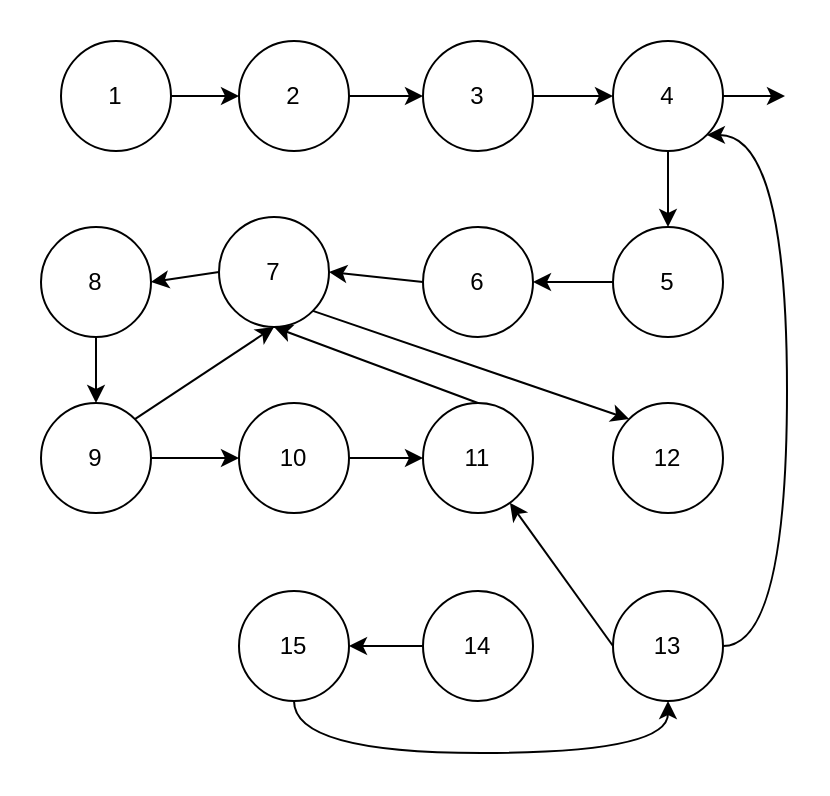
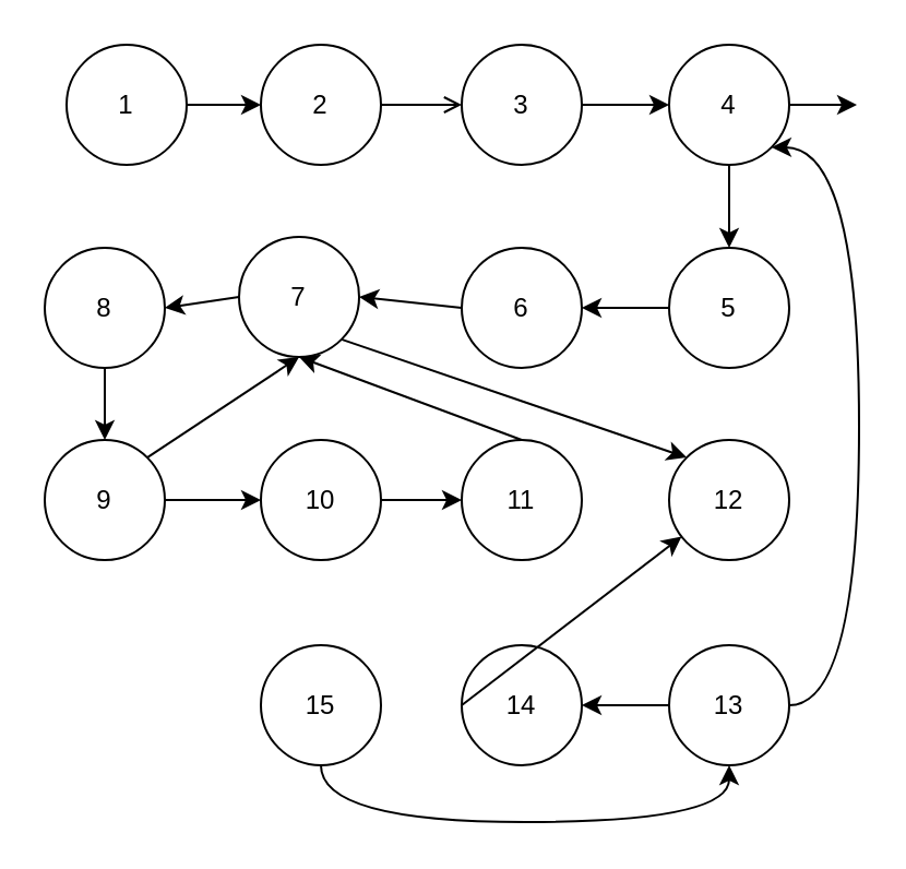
- <mxCell id="20" value="" style="endArrow=classic;html=1;rounded=0;entryX=0;entryY=0.5;entryDx=0;entryDy=0;exitX=1;exitY=0.5;exitDx=0;exitDy=0;" parent="1" source="15" target="6" edge="1"><mxGeometry width="50" height="50" relative="1" as="geometry"><mxPoint x="223" y="245" as="sourcePoint" /><mxPoint x="273" y="195" as="targetPoint" /></mxGeometry></mxCell>
+ <mxCell id="20" value="" style="endArrow=open;html=1;rounded=0;entryX=0;entryY=0.5;entryDx=0;entryDy=0;exitX=1;exitY=0.5;exitDx=0;exitDy=0;" parent="1" source="15" target="6" edge="1"><mxGeometry width="50" height="50" relative="1" as="geometry"><mxPoint x="223" y="245" as="sourcePoint" /><mxPoint x="273" y="195" as="targetPoint" /></mxGeometry></mxCell>
- <mxCell id="17" value="" style="endArrow=classic;html=1;rounded=0;exitX=0;exitY=0.5;exitDx=0;exitDy=0;" parent="1" source="9" target="12" edge="1"><mxGeometry width="50" height="50" relative="1" as="geometry"><mxPoint x="224" y="496" as="sourcePoint" /><mxPoint x="274" y="446" as="targetPoint" /></mxGeometry></mxCell>
+ <mxCell id="17" value="" style="endArrow=classic;html=1;rounded=0;entryX=1;entryY=0.5;entryDx=0;entryDy=0;exitX=0;exitY=0.5;exitDx=0;exitDy=0;" parent="1" source="9" target="8" edge="1"><mxGeometry width="50" height="50" relative="1" as="geometry"><mxPoint x="224" y="496" as="sourcePoint" /><mxPoint x="274" y="446" as="targetPoint" /></mxGeometry></mxCell>
- <mxCell id="18" value="" style="endArrow=classic;html=1;rounded=0;entryX=1;entryY=0.5;entryDx=0;entryDy=0;exitX=0;exitY=0.5;exitDx=0;exitDy=0;" parent="1" source="8" target="28" edge="1"><mxGeometry width="50" height="50" relative="1" as="geometry"><mxPoint x="224" y="496" as="sourcePoint" /><mxPoint x="201.5" y="573" as="targetPoint" /></mxGeometry></mxCell>
+ <mxCell id="18" value="" style="endArrow=classic;html=1;rounded=0;exitX=0;exitY=0.5;exitDx=0;exitDy=0;" parent="1" source="8" target="10" edge="1"><mxGeometry width="50" height="50" relative="1" as="geometry"><mxPoint x="224" y="496" as="sourcePoint" /><mxPoint x="201.5" y="573" as="targetPoint" /></mxGeometry></mxCell>
